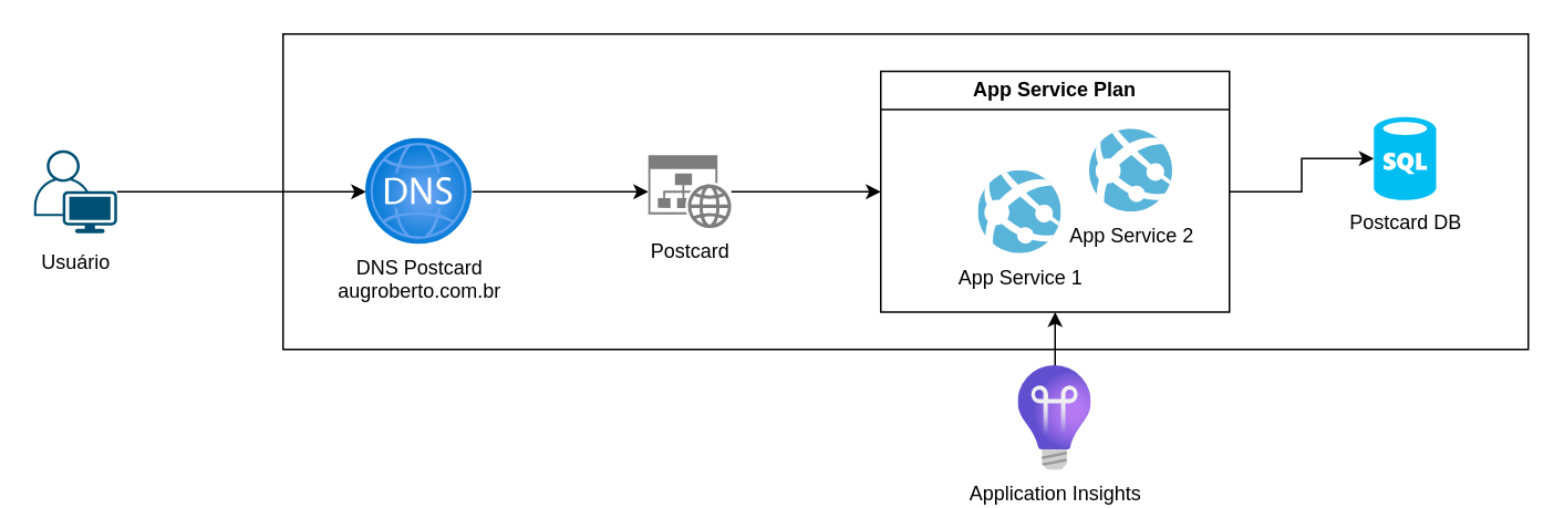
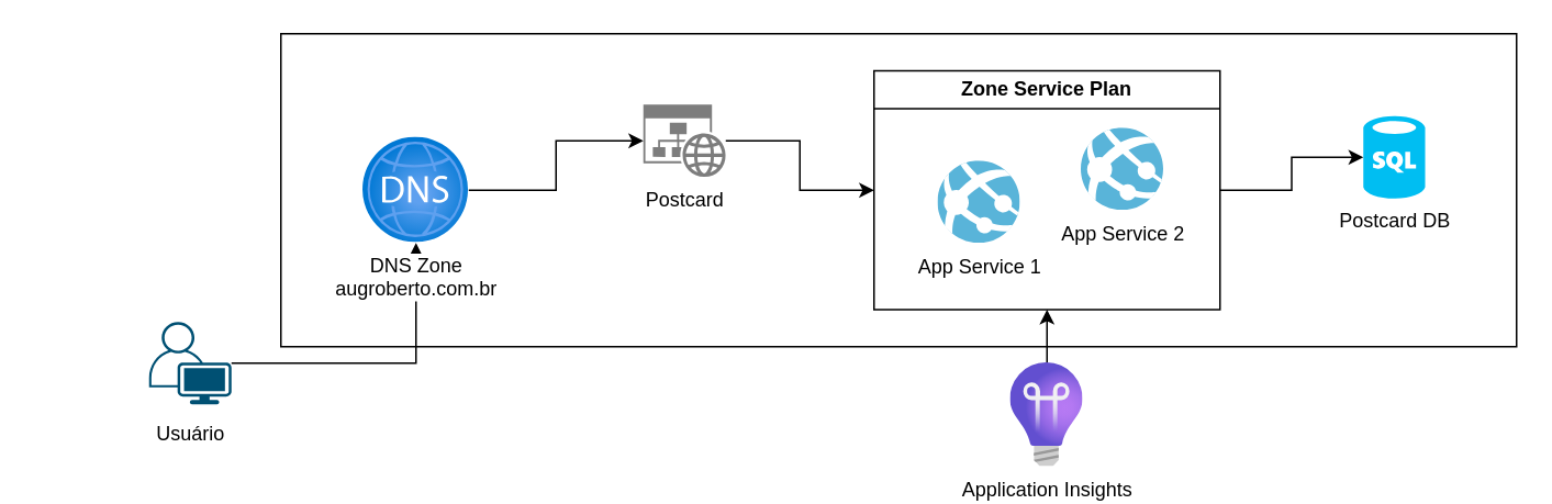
- <mxCell id="10" value="App Service Plan" style="swimlane;whiteSpace=wrap;html=1;" parent="1" vertex="1"><mxGeometry x="530" y="42.5" width="210" height="145" as="geometry"><mxRectangle x="700" y="385" width="140" height="30" as="alternateBounds" /></mxGeometry></mxCell>
+ <mxCell id="10" value="Zone Service Plan" style="swimlane;whiteSpace=wrap;html=1;" parent="1" vertex="1"><mxGeometry x="530" y="42.5" width="210" height="145" as="geometry"><mxRectangle x="700" y="385" width="140" height="30" as="alternateBounds" /></mxGeometry></mxCell>
- <mxCell id="6" value="&lt;font style=&quot;font-size: 12px;&quot;&gt;Usuário&lt;/font&gt;" style="points=[[0.35,0,0],[0.98,0.51,0],[1,0.71,0],[0.67,1,0],[0,0.795,0],[0,0.65,0]];verticalLabelPosition=bottom;sketch=0;html=1;verticalAlign=top;aspect=fixed;align=center;pointerEvents=1;shape=mxgraph.cisco19.user;fillColor=#005073;strokeColor=none;fontSize=16;" parent="1" vertex="1"><mxGeometry x="20" y="90" width="50" height="50" as="geometry" /></mxCell>
+ <mxCell id="6" value="&lt;font style=&quot;font-size: 12px;&quot;&gt;Usuário&lt;/font&gt;" style="points=[[0.35,0,0],[0.98,0.51,0],[1,0.71,0],[0.67,1,0],[0,0.795,0],[0,0.65,0]];verticalLabelPosition=bottom;sketch=0;html=1;verticalAlign=top;aspect=fixed;align=center;pointerEvents=1;shape=mxgraph.cisco19.user;fillColor=#005073;strokeColor=none;fontSize=16;" parent="1" vertex="1"><mxGeometry x="90" y="195" width="50" height="50" as="geometry" /></mxCell>
- <mxCell id="4" value="Postcard" style="sketch=0;aspect=fixed;pointerEvents=1;shadow=0;dashed=0;html=1;strokeColor=none;labelPosition=center;verticalLabelPosition=bottom;verticalAlign=top;align=center;shape=mxgraph.mscae.enterprise.website_generic;fillColor=#7D7D7D;" parent="1" vertex="1"><mxGeometry x="390" y="93" width="50" height="44" as="geometry" /></mxCell>
+ <mxCell id="4" value="Postcard" style="sketch=0;aspect=fixed;pointerEvents=1;shadow=0;dashed=0;html=1;strokeColor=none;labelPosition=center;verticalLabelPosition=bottom;verticalAlign=top;align=center;shape=mxgraph.mscae.enterprise.website_generic;fillColor=#7D7D7D;" parent="1" vertex="1"><mxGeometry x="390" y="63" width="50" height="44" as="geometry" /></mxCell>
- <mxCell id="11" value="App Service 1" style="sketch=0;aspect=fixed;html=1;points=[];align=center;image;fontSize=12;image=img/lib/mscae/App_Services.svg;" parent="10" vertex="1"><mxGeometry x="59" y="60" width="50" height="50" as="geometry" /></mxCell>
+ <mxCell id="11" value="App Service 1" style="sketch=0;aspect=fixed;html=1;points=[];align=center;image;fontSize=12;image=img/lib/mscae/App_Services.svg;" parent="10" vertex="1"><mxGeometry x="39" y="55" width="50" height="50" as="geometry" /></mxCell>
- <mxCell id="8" value="DNS Postcard&lt;br&gt;augroberto.com.br" style="aspect=fixed;html=1;points=[];align=center;image;fontSize=12;image=img/lib/azure2/networking/DNS_Zones.svg;" parent="1" vertex="1"><mxGeometry x="220" y="83" width="64" height="64" as="geometry" /></mxCell>
+ <mxCell id="8" value="DNS Zone&lt;br&gt;augroberto.com.br" style="aspect=fixed;html=1;points=[];align=center;image;fontSize=12;image=img/lib/azure2/networking/DNS_Zones.svg;" parent="1" vertex="1"><mxGeometry x="220" y="83" width="64" height="64" as="geometry" /></mxCell>
